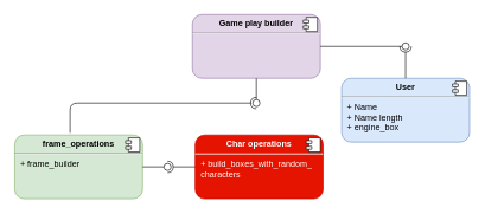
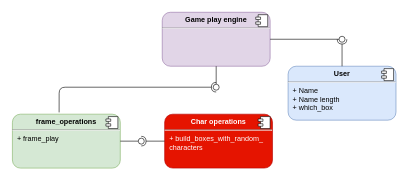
- <mxCell id="4" value="&lt;p style=&quot;margin: 0px ; margin-top: 6px ; text-align: center&quot;&gt;&lt;b&gt;Game play builder&lt;/b&gt;&lt;br&gt;&lt;/p&gt;&lt;hr&gt;&lt;p style=&quot;margin: 0px ; margin-left: 8px&quot;&gt;&lt;br&gt;&lt;/p&gt;" style="align=left;overflow=fill;html=1;dropTarget=0;rounded=1;fillColor=#e1d5e7;strokeColor=#9673a6;" vertex="1" parent="1"><mxGeometry x="270" y="20" width="180" height="90" as="geometry" /></mxCell>
+ <mxCell id="4" value="&lt;p style=&quot;margin: 0px ; margin-top: 6px ; text-align: center&quot;&gt;&lt;b&gt;Game play engine&lt;/b&gt;&lt;br&gt;&lt;/p&gt;&lt;hr&gt;&lt;p style=&quot;margin: 0px ; margin-left: 8px&quot;&gt;&lt;br&gt;&lt;/p&gt;" style="align=left;overflow=fill;html=1;dropTarget=0;rounded=1;fillColor=#e1d5e7;strokeColor=#9673a6;" vertex="1" parent="1"><mxGeometry x="270" y="20" width="180" height="90" as="geometry" /></mxCell>
- <mxCell id="2" value="&lt;p style=&quot;margin: 0px ; margin-top: 6px ; text-align: center&quot;&gt;&lt;b&gt;User&lt;/b&gt;&lt;/p&gt;&lt;hr&gt;&lt;p style=&quot;margin: 0px ; margin-left: 8px&quot;&gt;+ Name &lt;br&gt;+ Name length&lt;/p&gt;&lt;p style=&quot;margin: 0px ; margin-left: 8px&quot;&gt;+ engine_box&lt;/p&gt;" style="align=left;overflow=fill;html=1;dropTarget=0;rounded=1;fillColor=#dae8fc;strokeColor=#6c8ebf;" vertex="1" parent="1"><mxGeometry x="480" y="110" width="180" height="90" as="geometry" /></mxCell>
+ <mxCell id="2" value="&lt;p style=&quot;margin: 0px ; margin-top: 6px ; text-align: center&quot;&gt;&lt;b&gt;User&lt;/b&gt;&lt;/p&gt;&lt;hr&gt;&lt;p style=&quot;margin: 0px ; margin-left: 8px&quot;&gt;+ Name &lt;br&gt;+ Name length&lt;/p&gt;&lt;p style=&quot;margin: 0px ; margin-left: 8px&quot;&gt;+ which_box&lt;/p&gt;" style="align=left;overflow=fill;html=1;dropTarget=0;rounded=1;fillColor=#dae8fc;strokeColor=#6c8ebf;" vertex="1" parent="1"><mxGeometry x="480" y="110" width="180" height="90" as="geometry" /></mxCell>
- <mxCell id="14" value="&lt;p style=&quot;margin: 0px ; margin-top: 6px ; text-align: center&quot;&gt;&lt;b&gt;frame_operations&lt;/b&gt;&lt;br&gt;&lt;/p&gt;&lt;hr&gt;&lt;p style=&quot;margin: 0px ; margin-left: 8px&quot;&gt;+ frame_builder&lt;br&gt;&lt;/p&gt;" style="align=left;overflow=fill;html=1;dropTarget=0;rounded=1;fillColor=#d5e8d4;strokeColor=#82b366;" vertex="1" parent="1"><mxGeometry x="20" y="190" width="180" height="90" as="geometry" /></mxCell>
+ <mxCell id="14" value="&lt;p style=&quot;margin: 0px ; margin-top: 6px ; text-align: center&quot;&gt;&lt;b&gt;frame_operations&lt;/b&gt;&lt;br&gt;&lt;/p&gt;&lt;hr&gt;&lt;p style=&quot;margin: 0px ; margin-left: 8px&quot;&gt;+ frame_play&lt;br&gt;&lt;/p&gt;" style="align=left;overflow=fill;html=1;dropTarget=0;rounded=1;fillColor=#d5e8d4;strokeColor=#82b366;" vertex="1" parent="1"><mxGeometry x="20" y="190" width="180" height="90" as="geometry" /></mxCell>
